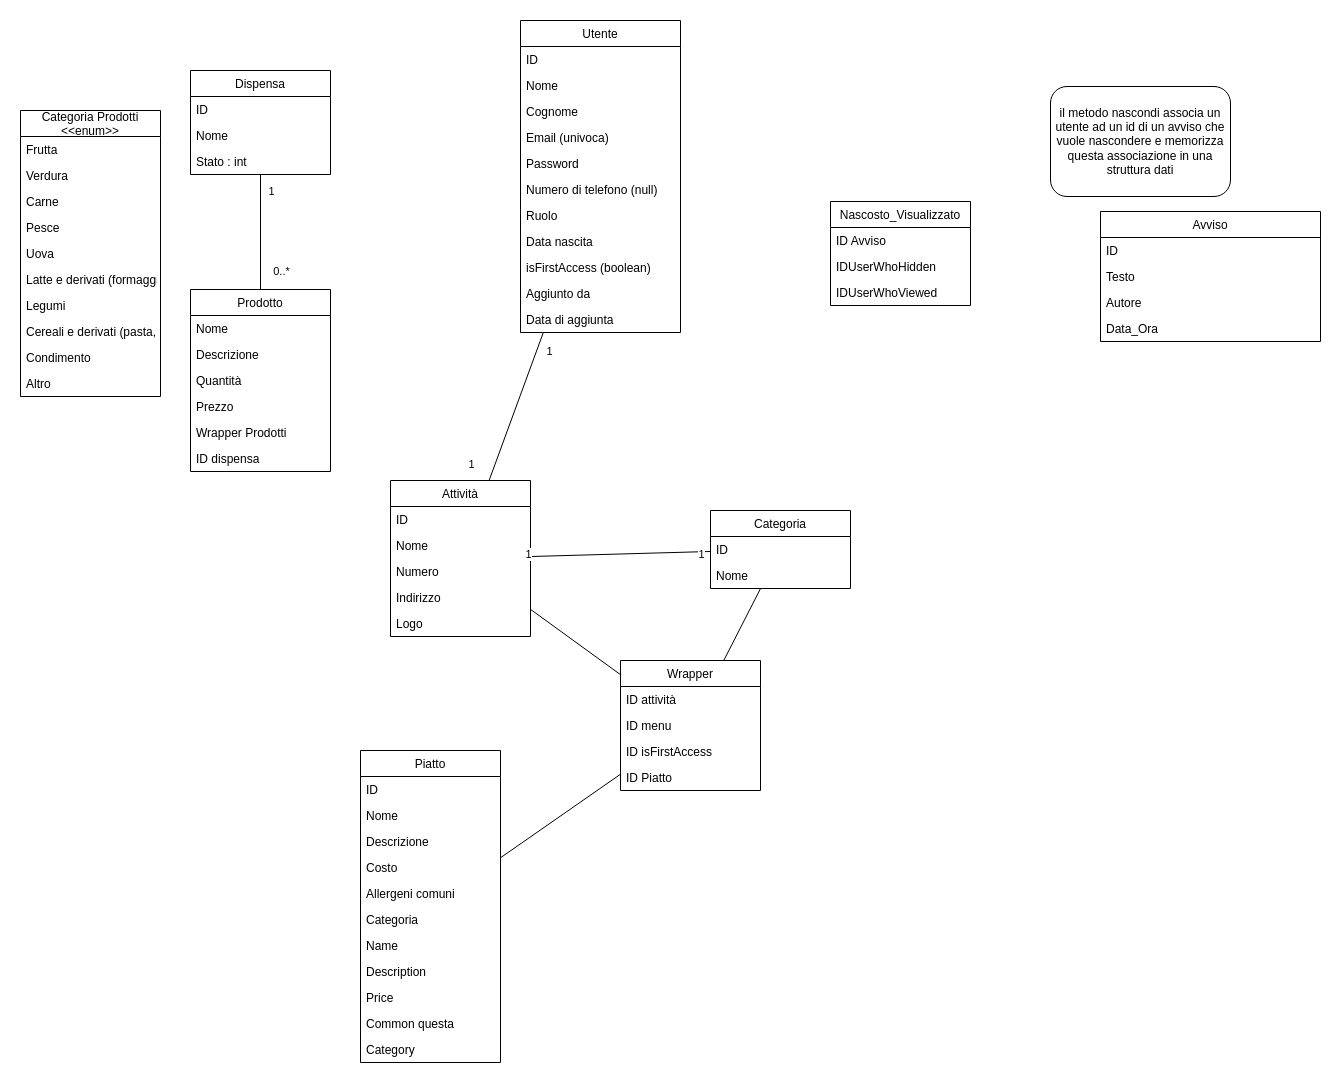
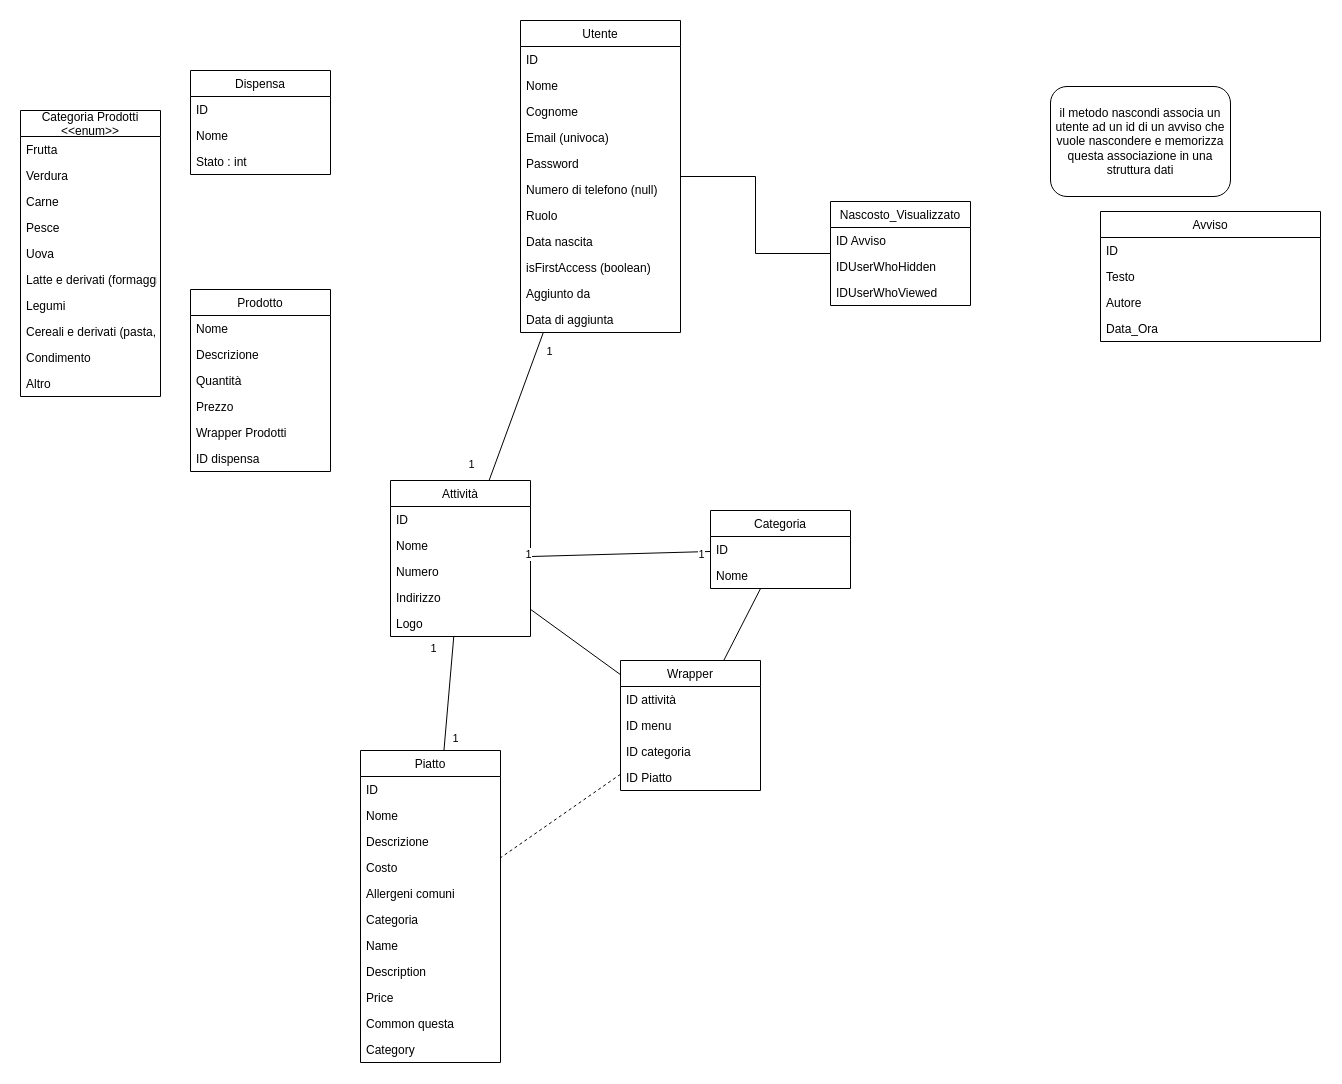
+ <mxCell id="66" value="" style="endArrow=none;html=1;edgeStyle=orthogonalEdgeStyle;rounded=0;" parent="1" source="2" target="67" edge="1"><mxGeometry relative="1" as="geometry"><mxPoint x="780" y="320" as="sourcePoint" /><mxPoint x="940" y="320" as="targetPoint" /></mxGeometry></mxCell>
- <mxCell id="52" value="" style="endArrow=none;html=1;rounded=0;" parent="1" source="45" target="40" edge="1"><mxGeometry x="-1" y="410" width="50" height="50" relative="1" as="geometry"><mxPoint x="620" y="195" as="sourcePoint" /><mxPoint x="620" y="110" as="targetPoint" /><mxPoint y="15" as="offset" /></mxGeometry></mxCell>
- <mxCell id="53" value="0..*" style="edgeLabel;html=1;align=center;verticalAlign=middle;resizable=0;points=[];" parent="52" vertex="1" connectable="0"><mxGeometry x="0.791" y="1" relative="1" as="geometry"><mxPoint x="21" y="84" as="offset" /></mxGeometry></mxCell>
- <mxCell id="54" value="1" style="edgeLabel;html=1;align=center;verticalAlign=middle;resizable=0;points=[];" parent="52" vertex="1" connectable="0"><mxGeometry x="-0.779" y="-2" relative="1" as="geometry"><mxPoint x="8" y="-86" as="offset" /></mxGeometry></mxCell>
+ <mxCell id="82" value="" style="endArrow=none;html=1;rounded=0;" parent="1" source="14" target="31" edge="1"><mxGeometry width="50" height="50" relative="1" as="geometry"><mxPoint x="562.632" y="700" as="sourcePoint" /><mxPoint x="524.737" y="646" as="targetPoint" /></mxGeometry></mxCell>
+ <mxCell id="83" value="1" style="edgeLabel;html=1;align=center;verticalAlign=middle;resizable=0;points=[];" parent="82" vertex="1" connectable="0"><mxGeometry x="-0.766" y="1" relative="1" as="geometry"><mxPoint x="11" y="1" as="offset" /></mxGeometry></mxCell>
+ <mxCell id="84" value="1" style="edgeLabel;html=1;align=center;verticalAlign=middle;resizable=0;points=[];" parent="82" vertex="1" connectable="0"><mxGeometry x="0.792" y="-2" relative="1" as="geometry"><mxPoint x="-22" as="offset" /></mxGeometry></mxCell>
- <mxCell id="74" value="ID isFirstAccess" style="text;strokeColor=none;fillColor=none;align=left;verticalAlign=top;spacingLeft=4;spacingRight=4;overflow=hidden;rotatable=0;points=[[0,0.5],[1,0.5]];portConstraint=eastwest;" parent="71" vertex="1"><mxGeometry y="78" width="140" height="26" as="geometry" /></mxCell>
+ <mxCell id="74" value="ID categoria" style="text;strokeColor=none;fillColor=none;align=left;verticalAlign=top;spacingLeft=4;spacingRight=4;overflow=hidden;rotatable=0;points=[[0,0.5],[1,0.5]];portConstraint=eastwest;" parent="71" vertex="1"><mxGeometry y="78" width="140" height="26" as="geometry" /></mxCell>
- <mxCell id="86" value="" style="endArrow=none;html=1;rounded=0;" edge="1" parent="1" source="71" target="14"><mxGeometry width="50" height="50" relative="1" as="geometry"><mxPoint x="590" y="673.474" as="sourcePoint" /><mxPoint x="540" y="629.526" as="targetPoint" /></mxGeometry></mxCell>
+ <mxCell id="86" value="" style="endArrow=none;html=1;rounded=0;dashed=1;" edge="1" parent="1" source="71" target="14"><mxGeometry width="50" height="50" relative="1" as="geometry"><mxPoint x="590" y="673.474" as="sourcePoint" /><mxPoint x="540" y="629.526" as="targetPoint" /></mxGeometry></mxCell>
